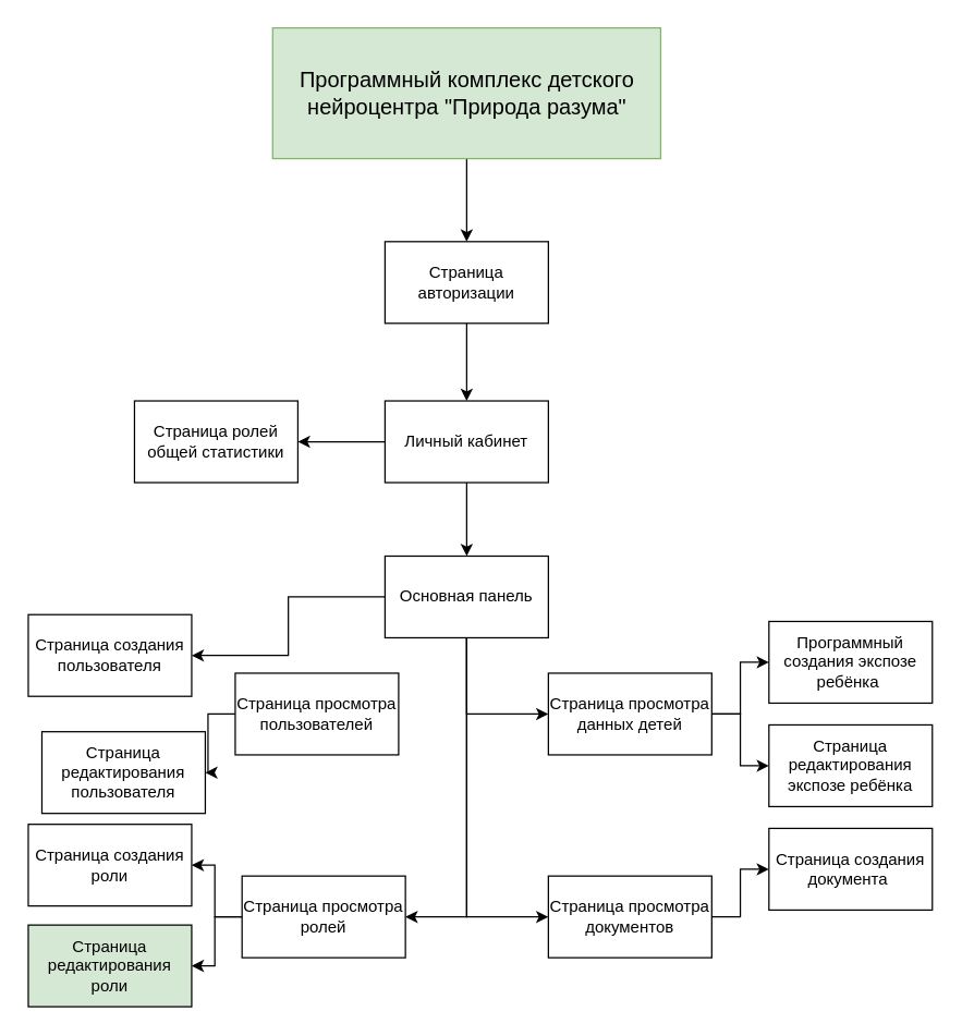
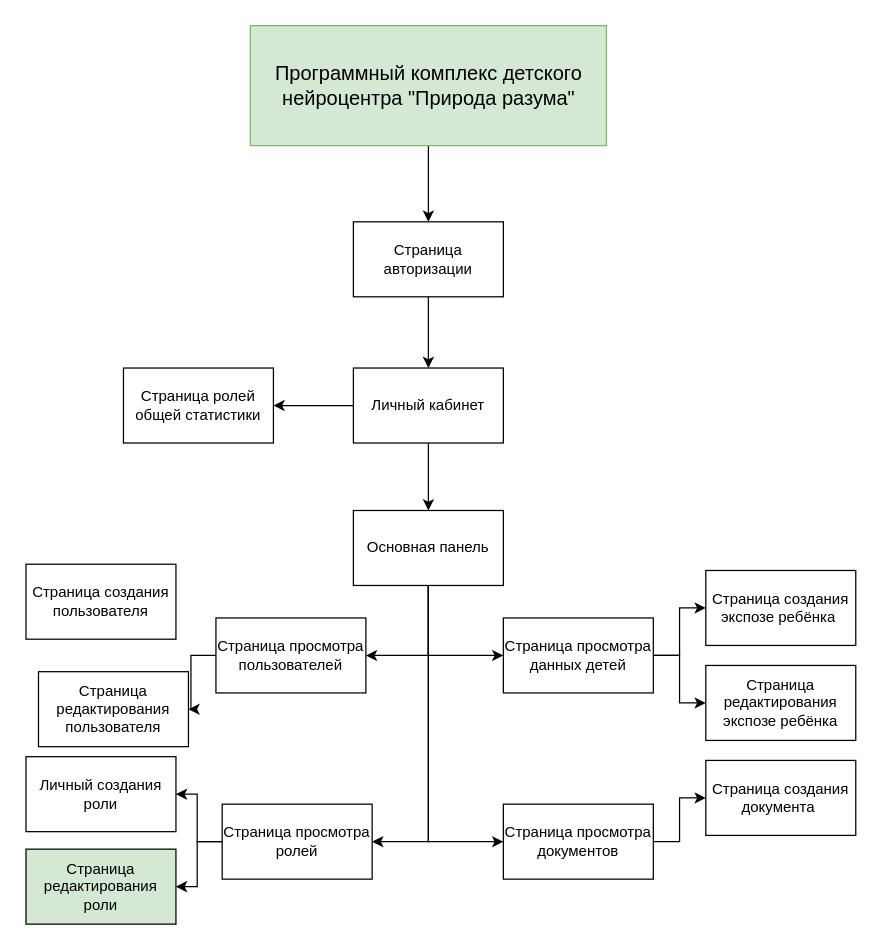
- <mxCell id="12" style="edgeStyle=orthogonalEdgeStyle;rounded=0;orthogonalLoop=1;jettySize=auto;html=1;" edge="1" parent="1" source="14" target="30"><mxGeometry relative="1" as="geometry" /></mxCell>
+ <mxCell id="12" style="edgeStyle=orthogonalEdgeStyle;rounded=0;orthogonalLoop=1;jettySize=auto;html=1;entryX=1;entryY=0.5;entryDx=0;entryDy=0;" edge="1" parent="1" source="14" target="21"><mxGeometry relative="1" as="geometry" /></mxCell>
- <mxCell id="26" value="Программный создания экспозе ребёнка&amp;nbsp;" style="rounded=0;whiteSpace=wrap;html=1;" vertex="1" parent="1"><mxGeometry x="564" y="456" width="120" height="60" as="geometry" /></mxCell>
+ <mxCell id="26" value="Страница создания экспозе ребёнка&amp;nbsp;" style="rounded=0;whiteSpace=wrap;html=1;" vertex="1" parent="1"><mxGeometry x="564" y="456" width="120" height="60" as="geometry" /></mxCell>
- <mxCell id="29" value="Страница создания роли" style="rounded=0;whiteSpace=wrap;html=1;" vertex="1" parent="1"><mxGeometry x="20" y="605" width="120" height="60" as="geometry" /></mxCell>
+ <mxCell id="29" value="Личный создания роли" style="rounded=0;whiteSpace=wrap;html=1;" vertex="1" parent="1"><mxGeometry x="20" y="605" width="120" height="60" as="geometry" /></mxCell>
